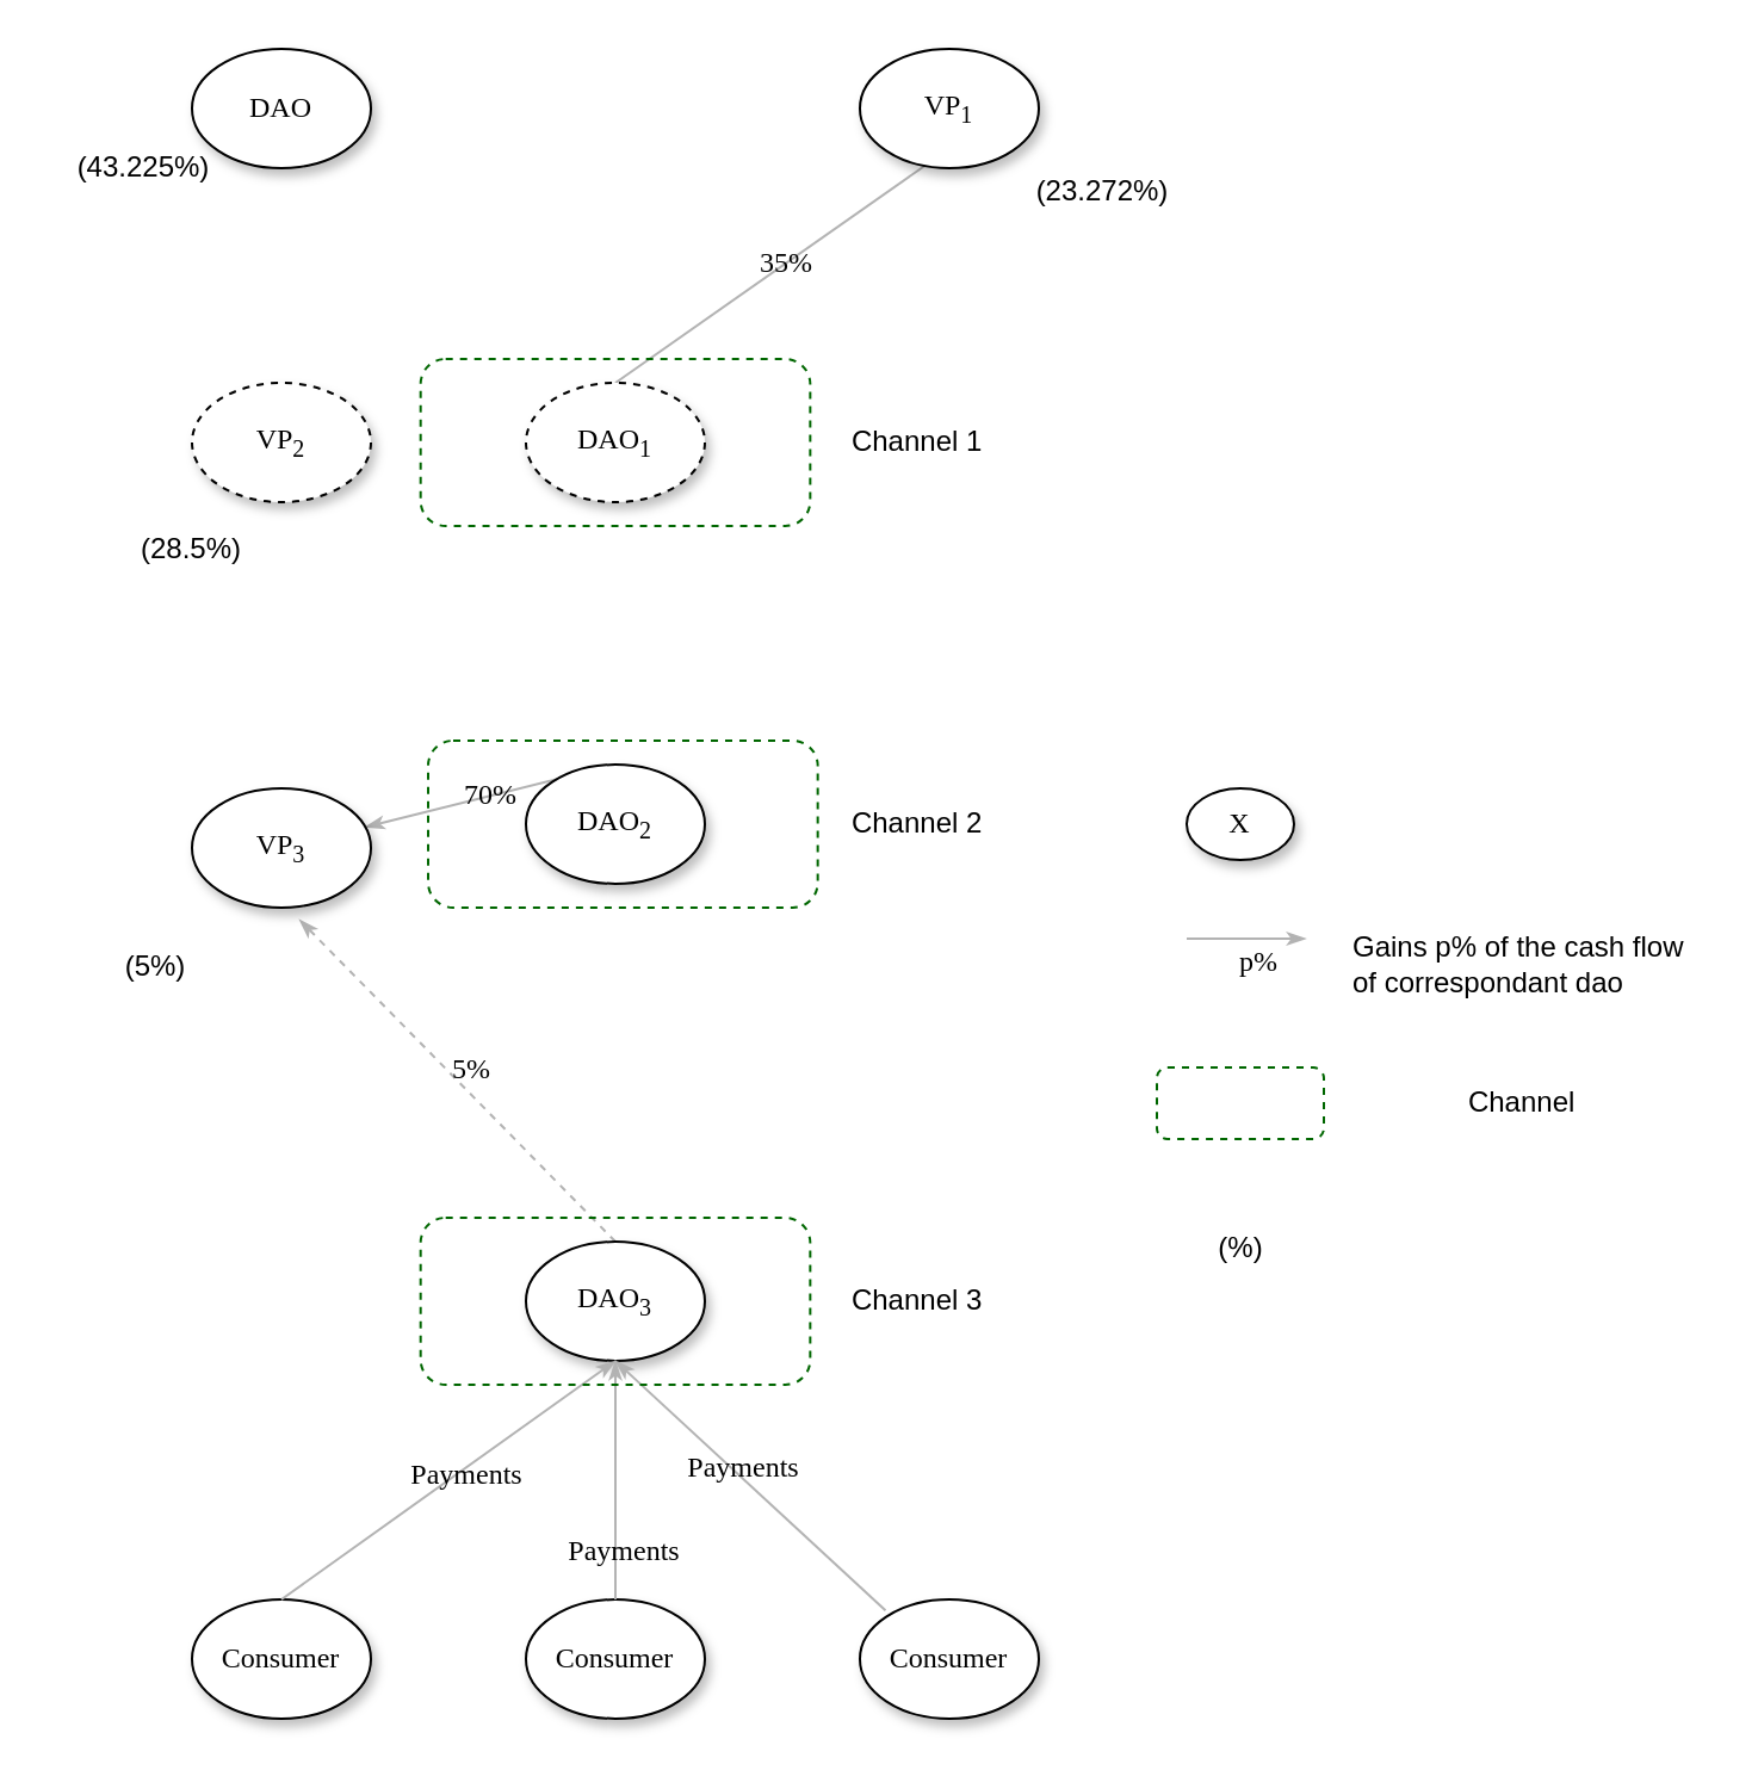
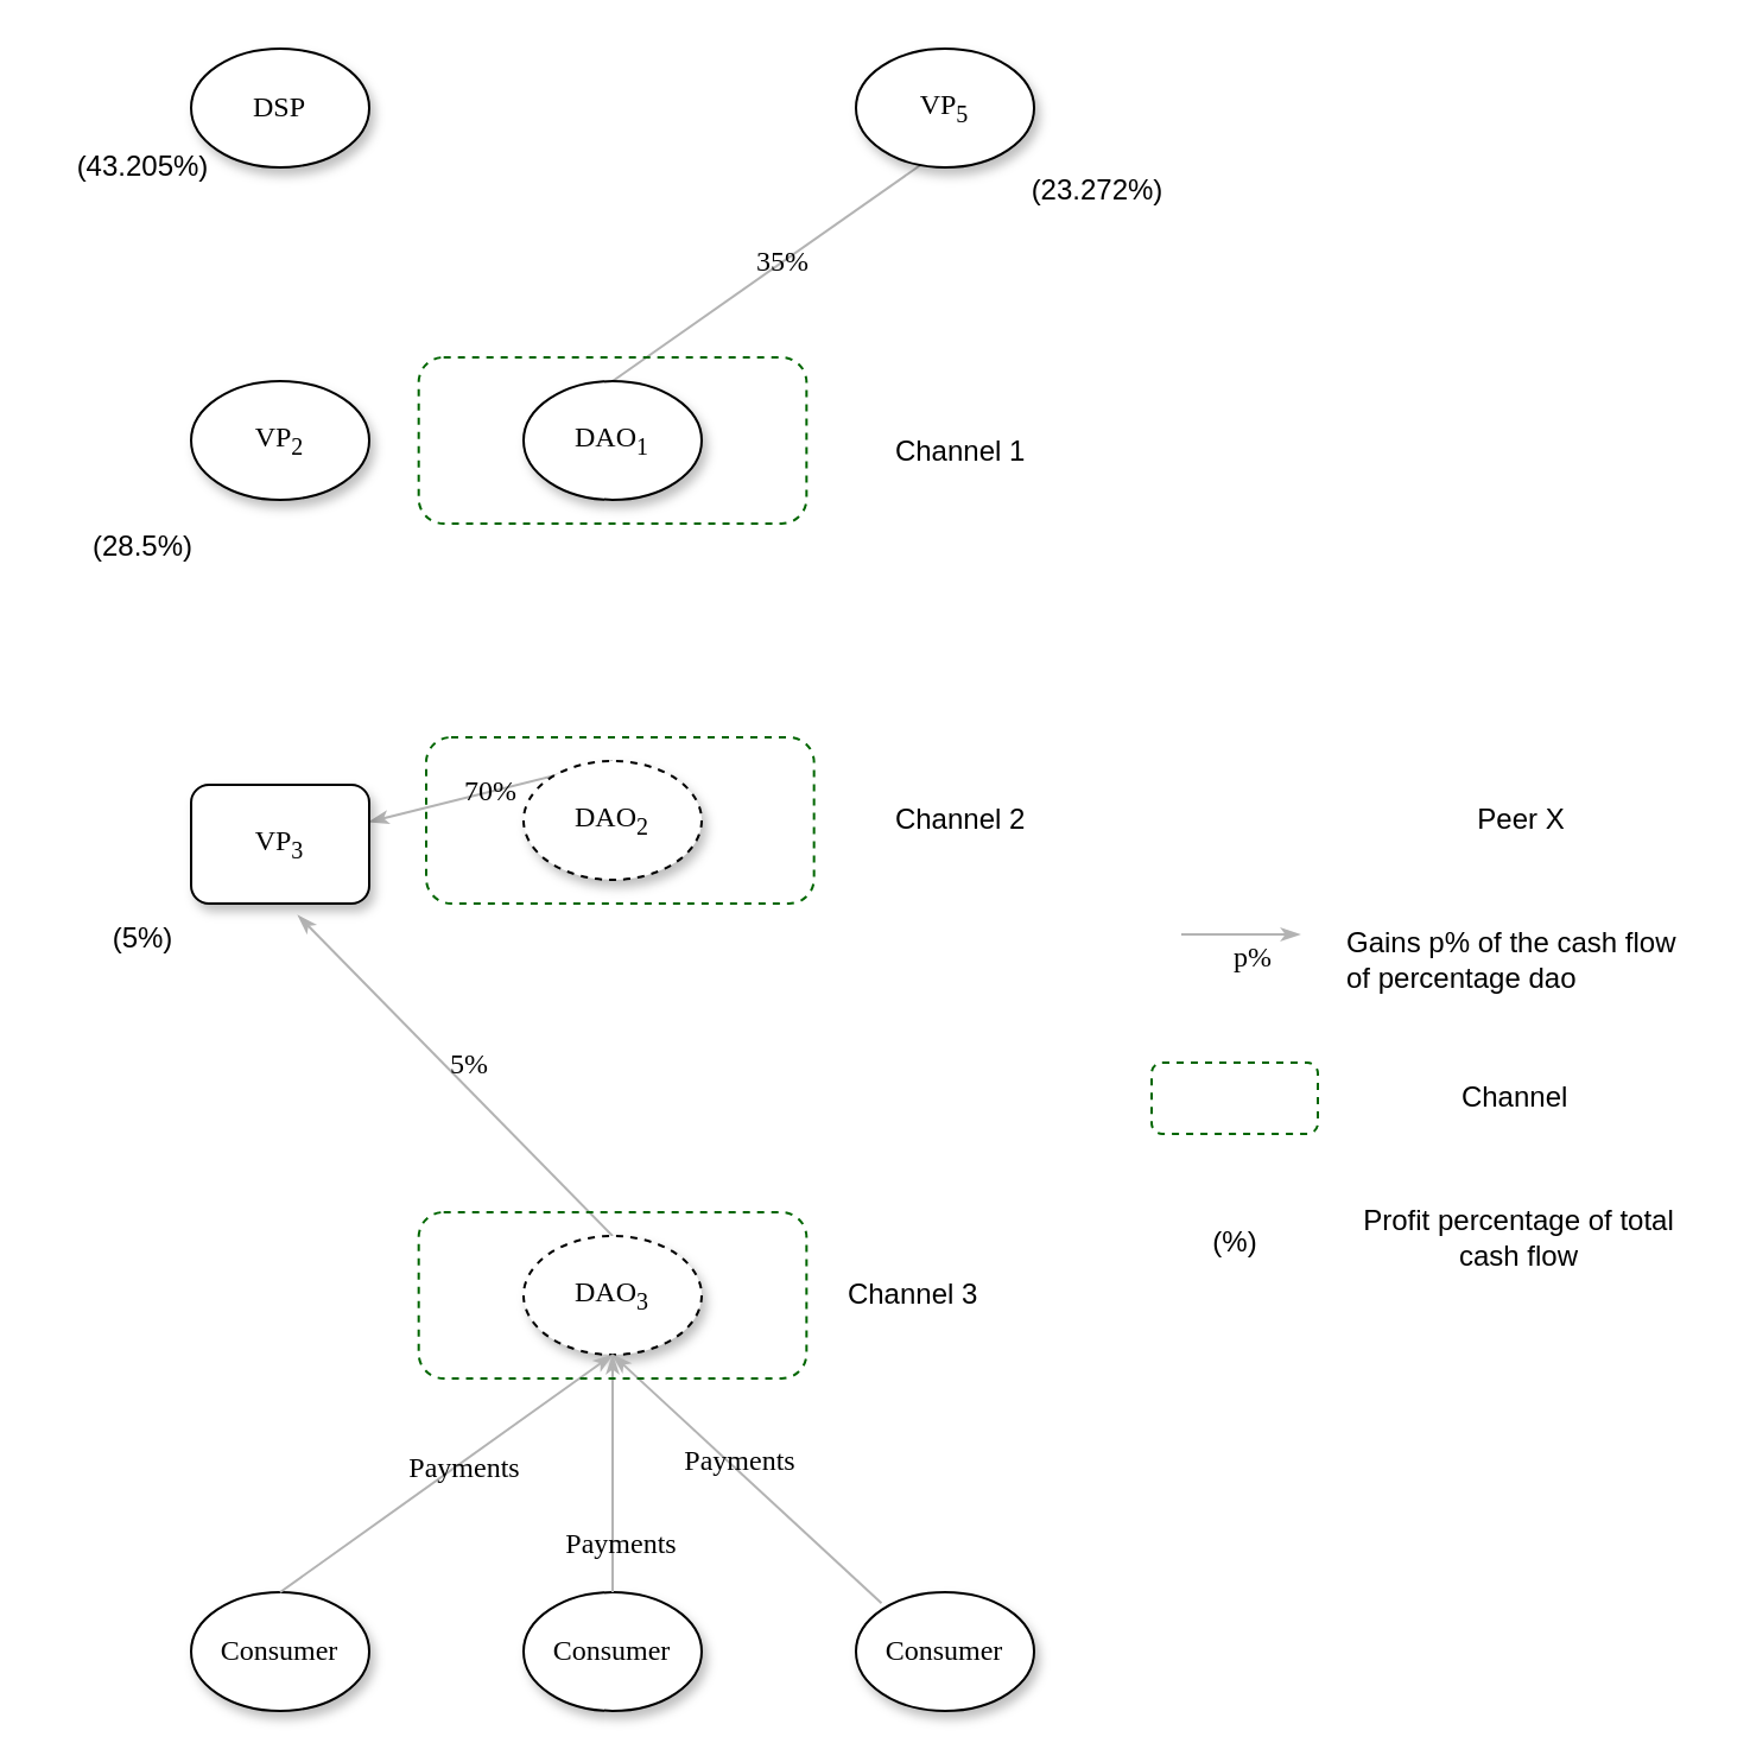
- <mxCell id="18" value="DAO" style="ellipse;whiteSpace=wrap;html=1;rounded=0;shadow=1;comic=0;labelBackgroundColor=none;strokeWidth=1;fontFamily=Verdana;fontSize=12;align=center;" vertex="1" parent="1"><mxGeometry x="80" y="20" width="75" height="50" as="geometry" /></mxCell>
+ <mxCell id="18" value="DSP" style="ellipse;whiteSpace=wrap;html=1;rounded=0;shadow=1;comic=0;labelBackgroundColor=none;strokeWidth=1;fontFamily=Verdana;fontSize=12;align=center;" vertex="1" parent="1"><mxGeometry x="80" y="20" width="75" height="50" as="geometry" /></mxCell>
- <mxCell id="19" value="VP&lt;sub&gt;1&lt;/sub&gt;" style="ellipse;whiteSpace=wrap;html=1;rounded=0;shadow=1;comic=0;labelBackgroundColor=none;strokeWidth=1;fontFamily=Verdana;fontSize=12;align=center;" vertex="1" parent="1"><mxGeometry x="360" y="20" width="75" height="50" as="geometry" /></mxCell>
+ <mxCell id="19" value="VP&lt;sub&gt;5&lt;/sub&gt;" style="ellipse;whiteSpace=wrap;html=1;rounded=0;shadow=1;comic=0;labelBackgroundColor=none;strokeWidth=1;fontFamily=Verdana;fontSize=12;align=center;" vertex="1" parent="1"><mxGeometry x="360" y="20" width="75" height="50" as="geometry" /></mxCell>
- <mxCell id="24" value="(43.225%)" style="text;html=1;strokeColor=none;fillColor=none;align=center;verticalAlign=middle;whiteSpace=wrap;overflow=hidden;" vertex="1" parent="1"><mxGeometry x="20" y="60" width="80" height="20" as="geometry" /></mxCell>
+ <mxCell id="24" value="(43.205%)" style="text;html=1;strokeColor=none;fillColor=none;align=center;verticalAlign=middle;whiteSpace=wrap;overflow=hidden;" vertex="1" parent="1"><mxGeometry x="20" y="60" width="80" height="20" as="geometry" /></mxCell>
- <mxCell id="9" value="VP&lt;sub&gt;2&lt;/sub&gt;" style="ellipse;whiteSpace=wrap;html=1;rounded=0;shadow=1;comic=0;labelBackgroundColor=none;strokeWidth=1;fontFamily=Verdana;fontSize=12;align=center;dashed=1;" parent="1" vertex="1"><mxGeometry x="80" y="160" width="75" height="50" as="geometry" /></mxCell>
+ <mxCell id="9" value="VP&lt;sub&gt;2&lt;/sub&gt;" style="ellipse;whiteSpace=wrap;html=1;rounded=0;shadow=1;comic=0;labelBackgroundColor=none;strokeWidth=1;fontFamily=Verdana;fontSize=12;align=center;" parent="1" vertex="1"><mxGeometry x="80" y="160" width="75" height="50" as="geometry" /></mxCell>
- <mxCell id="4" value="DAO&lt;sub&gt;1&lt;/sub&gt;" style="ellipse;whiteSpace=wrap;html=1;rounded=0;shadow=1;comic=0;labelBackgroundColor=none;strokeWidth=1;fontFamily=Verdana;fontSize=12;align=center;dashed=1;" parent="1" vertex="1"><mxGeometry x="220" y="160" width="75" height="50" as="geometry" /></mxCell>
+ <mxCell id="4" value="DAO&lt;sub&gt;1&lt;/sub&gt;" style="ellipse;whiteSpace=wrap;html=1;rounded=0;shadow=1;comic=0;labelBackgroundColor=none;strokeWidth=1;fontFamily=Verdana;fontSize=12;align=center;" parent="1" vertex="1"><mxGeometry x="220" y="160" width="75" height="50" as="geometry" /></mxCell>
- <mxCell id="20" value="Channel 1&amp;nbsp;" style="text;html=1;strokeColor=none;fillColor=none;align=center;verticalAlign=middle;whiteSpace=wrap;rounded=0;" vertex="1" parent="1"><mxGeometry x="350" y="170" width="72" height="30" as="geometry" /></mxCell>
+ <mxCell id="20" value="Channel 1&amp;nbsp;" style="text;html=1;strokeColor=none;fillColor=none;align=center;verticalAlign=middle;whiteSpace=wrap;rounded=0;" vertex="1" parent="1"><mxGeometry x="370" y="175" width="72" height="30" as="geometry" /></mxCell>
- <mxCell id="26" value="(28.5%)" style="text;html=1;strokeColor=none;fillColor=none;align=center;verticalAlign=middle;whiteSpace=wrap;overflow=hidden;" vertex="1" parent="1"><mxGeometry x="40" y="220" width="80" height="20" as="geometry" /></mxCell>
+ <mxCell id="26" value="(28.5%)" style="text;html=1;strokeColor=none;fillColor=none;align=center;verticalAlign=middle;whiteSpace=wrap;overflow=hidden;" vertex="1" parent="1"><mxGeometry x="20" y="220" width="80" height="20" as="geometry" /></mxCell>
- <mxCell id="7" value="DAO&lt;sub&gt;2&lt;/sub&gt;" style="ellipse;whiteSpace=wrap;html=1;rounded=0;shadow=1;comic=0;labelBackgroundColor=none;strokeWidth=1;fontFamily=Verdana;fontSize=12;align=center;" parent="1" vertex="1"><mxGeometry x="220" y="320" width="75" height="50" as="geometry" /></mxCell>
+ <mxCell id="7" value="DAO&lt;sub&gt;2&lt;/sub&gt;" style="ellipse;whiteSpace=wrap;html=1;rounded=0;shadow=1;comic=0;labelBackgroundColor=none;strokeWidth=1;fontFamily=Verdana;fontSize=12;align=center;dashed=1;" parent="1" vertex="1"><mxGeometry x="220" y="320" width="75" height="50" as="geometry" /></mxCell>
- <mxCell id="21" value="Channel 2&amp;nbsp;" style="text;html=1;strokeColor=none;fillColor=none;align=center;verticalAlign=middle;whiteSpace=wrap;rounded=0;" vertex="1" parent="1"><mxGeometry x="350" y="330" width="72" height="30" as="geometry" /></mxCell>
+ <mxCell id="21" value="Channel 2&amp;nbsp;" style="text;html=1;strokeColor=none;fillColor=none;align=center;verticalAlign=middle;whiteSpace=wrap;rounded=0;" vertex="1" parent="1"><mxGeometry x="370" y="330" width="72" height="30" as="geometry" /></mxCell>
- <mxCell id="30" value="X" style="ellipse;whiteSpace=wrap;html=1;rounded=0;shadow=1;comic=0;labelBackgroundColor=none;strokeWidth=1;fontFamily=Verdana;fontSize=12;align=center;" vertex="1" parent="1"><mxGeometry x="497" y="330" width="45" height="30" as="geometry" /></mxCell>
+ <mxCell id="31" value="Peer X" style="text;html=1;align=center;verticalAlign=middle;resizable=0;points=[];autosize=1;strokeColor=none;fillColor=none;" vertex="1" parent="1"><mxGeometry x="614.5" y="335" width="50" height="20" as="geometry" /></mxCell>
- <mxCell id="6" value="VP&lt;sub&gt;3&lt;/sub&gt;" style="ellipse;whiteSpace=wrap;html=1;rounded=0;shadow=1;comic=0;labelBackgroundColor=none;strokeWidth=1;fontFamily=Verdana;fontSize=12;align=center;" parent="1" vertex="1"><mxGeometry x="80" y="330" width="75" height="50" as="geometry" /></mxCell>
+ <mxCell id="6" value="VP&lt;sub&gt;3&lt;/sub&gt;" style="whiteSpace=wrap;html=1;shadow=1;comic=0;labelBackgroundColor=none;strokeWidth=1;fontFamily=Verdana;fontSize=12;align=center;rounded=1;" parent="1" vertex="1"><mxGeometry x="80" y="330" width="75" height="50" as="geometry" /></mxCell>
- <mxCell id="29" value="&lt;div&gt;&lt;span&gt;Gains p% of the cash flow&lt;/span&gt;&lt;br&gt;&lt;/div&gt;&lt;div&gt;&lt;span&gt;of correspondant dao&lt;/span&gt;&lt;/div&gt;" style="text;html=1;align=left;verticalAlign=middle;resizable=0;points=[];autosize=1;strokeColor=none;fillColor=none;" vertex="1" parent="1"><mxGeometry x="564.5" y="389" width="150" height="30" as="geometry" /></mxCell>
+ <mxCell id="29" value="&lt;div&gt;&lt;span&gt;Gains p% of the cash flow&lt;/span&gt;&lt;br&gt;&lt;/div&gt;&lt;div&gt;&lt;span&gt;of percentage dao&lt;/span&gt;&lt;/div&gt;" style="text;html=1;align=left;verticalAlign=middle;resizable=0;points=[];autosize=1;strokeColor=none;fillColor=none;" vertex="1" parent="1"><mxGeometry x="564.5" y="389" width="150" height="30" as="geometry" /></mxCell>
- <mxCell id="27" value="(5%)" style="text;html=1;strokeColor=none;fillColor=none;align=center;verticalAlign=middle;whiteSpace=wrap;overflow=hidden;" vertex="1" parent="1"><mxGeometry x="25" y="395" width="80" height="20" as="geometry" /></mxCell>
+ <mxCell id="27" value="(5%)" style="text;html=1;strokeColor=none;fillColor=none;align=center;verticalAlign=middle;whiteSpace=wrap;overflow=hidden;" vertex="1" parent="1"><mxGeometry x="20" y="385" width="80" height="20" as="geometry" /></mxCell>
- <mxCell id="5" value="5%" style="edgeStyle=none;rounded=1;html=1;labelBackgroundColor=none;startArrow=none;startFill=0;startSize=5;endArrow=classicThin;endFill=1;endSize=5;jettySize=auto;orthogonalLoop=1;strokeColor=#B3B3B3;strokeWidth=1;fontFamily=Verdana;fontSize=12;exitX=0.5;exitY=0;exitDx=0;exitDy=0;entryX=0.6;entryY=1.1;entryDx=0;entryDy=0;entryPerimeter=0;dashed=1;" parent="1" source="8" target="6" edge="1"><mxGeometry x="-0.011" y="-7" relative="1" as="geometry"><mxPoint x="490" y="580" as="targetPoint" /><Array as="points" /><mxPoint as="offset" /></mxGeometry></mxCell>
+ <mxCell id="5" value="5%" style="edgeStyle=none;rounded=1;html=1;labelBackgroundColor=none;startArrow=none;startFill=0;startSize=5;endArrow=classicThin;endFill=1;endSize=5;jettySize=auto;orthogonalLoop=1;strokeColor=#B3B3B3;strokeWidth=1;fontFamily=Verdana;fontSize=12;exitX=0.5;exitY=0;exitDx=0;exitDy=0;entryX=0.6;entryY=1.1;entryDx=0;entryDy=0;entryPerimeter=0;" parent="1" source="8" target="6" edge="1"><mxGeometry x="-0.011" y="-7" relative="1" as="geometry"><mxPoint x="490" y="580" as="targetPoint" /><Array as="points" /><mxPoint as="offset" /></mxGeometry></mxCell>
+ <mxCell id="35" value="Profit percentage of total cash flow" style="text;html=1;strokeColor=none;fillColor=none;align=center;verticalAlign=middle;whiteSpace=wrap;rounded=0;" vertex="1" parent="1"><mxGeometry x="569.25" y="506" width="140.5" height="30" as="geometry" /></mxCell>
- <mxCell id="8" value="DAO&lt;sub&gt;3&lt;/sub&gt;" style="ellipse;whiteSpace=wrap;html=1;rounded=0;shadow=1;comic=0;labelBackgroundColor=none;strokeWidth=1;fontFamily=Verdana;fontSize=12;align=center;" parent="1" vertex="1"><mxGeometry x="220" y="520" width="75" height="50" as="geometry" /></mxCell>
+ <mxCell id="8" value="DAO&lt;sub&gt;3&lt;/sub&gt;" style="ellipse;whiteSpace=wrap;html=1;rounded=0;shadow=1;comic=0;labelBackgroundColor=none;strokeWidth=1;fontFamily=Verdana;fontSize=12;align=center;dashed=1;" parent="1" vertex="1"><mxGeometry x="220" y="520" width="75" height="50" as="geometry" /></mxCell>
